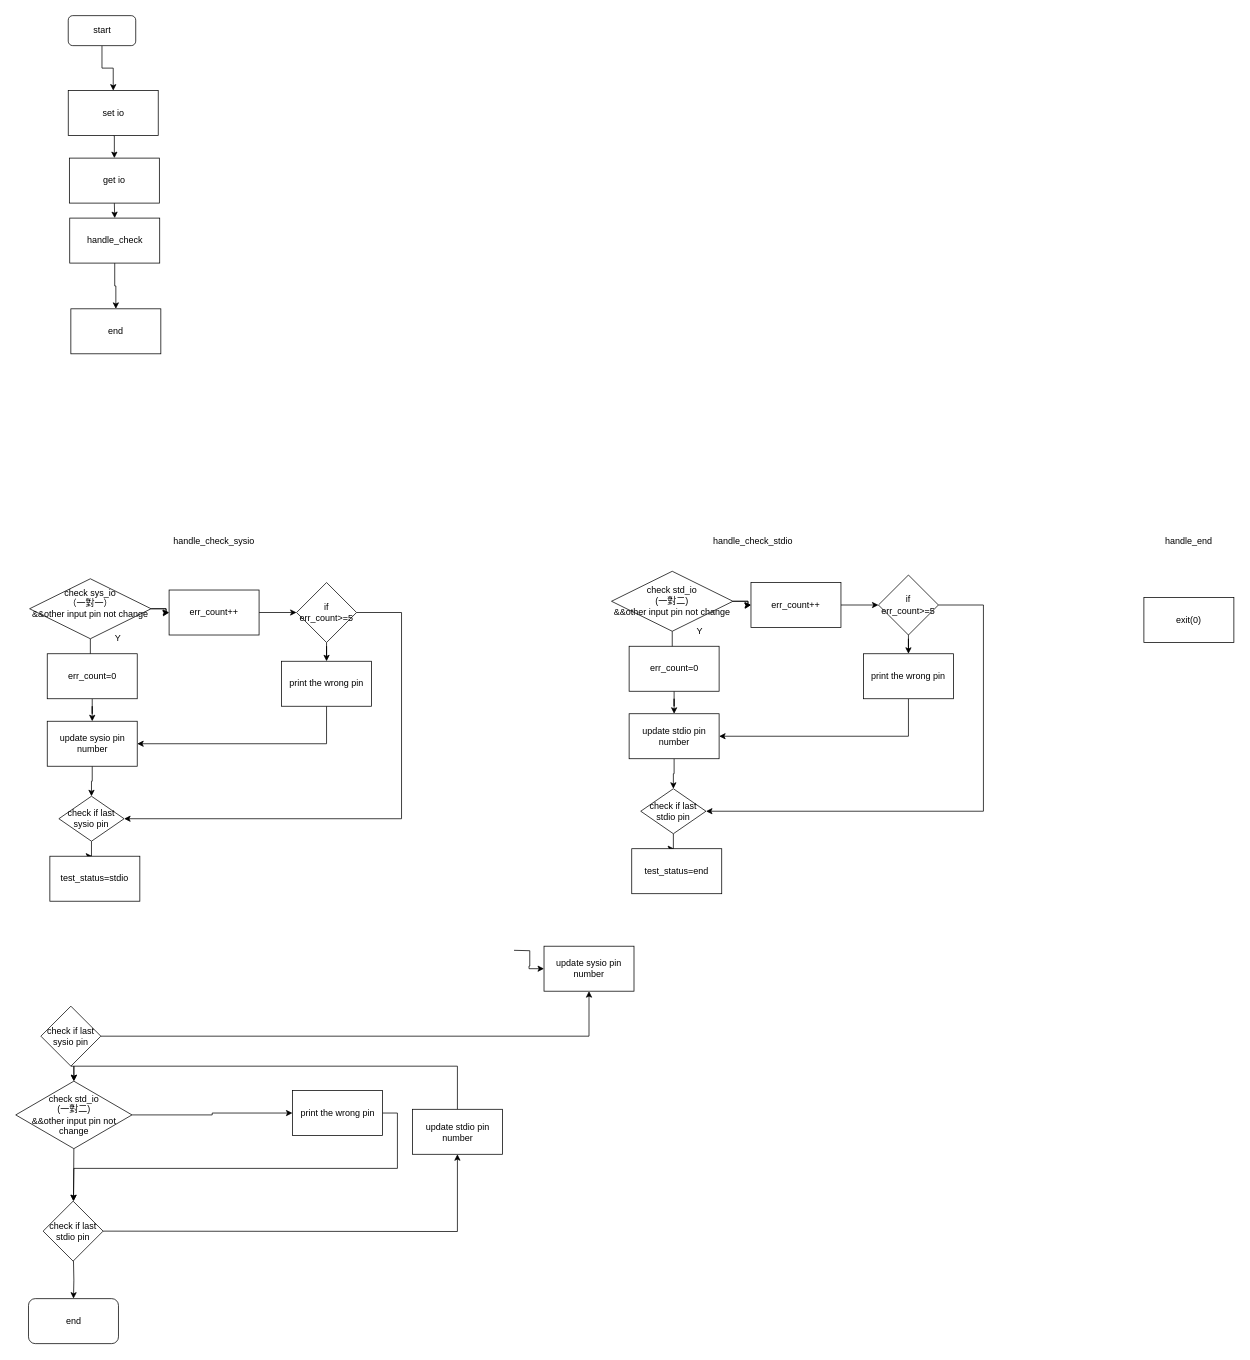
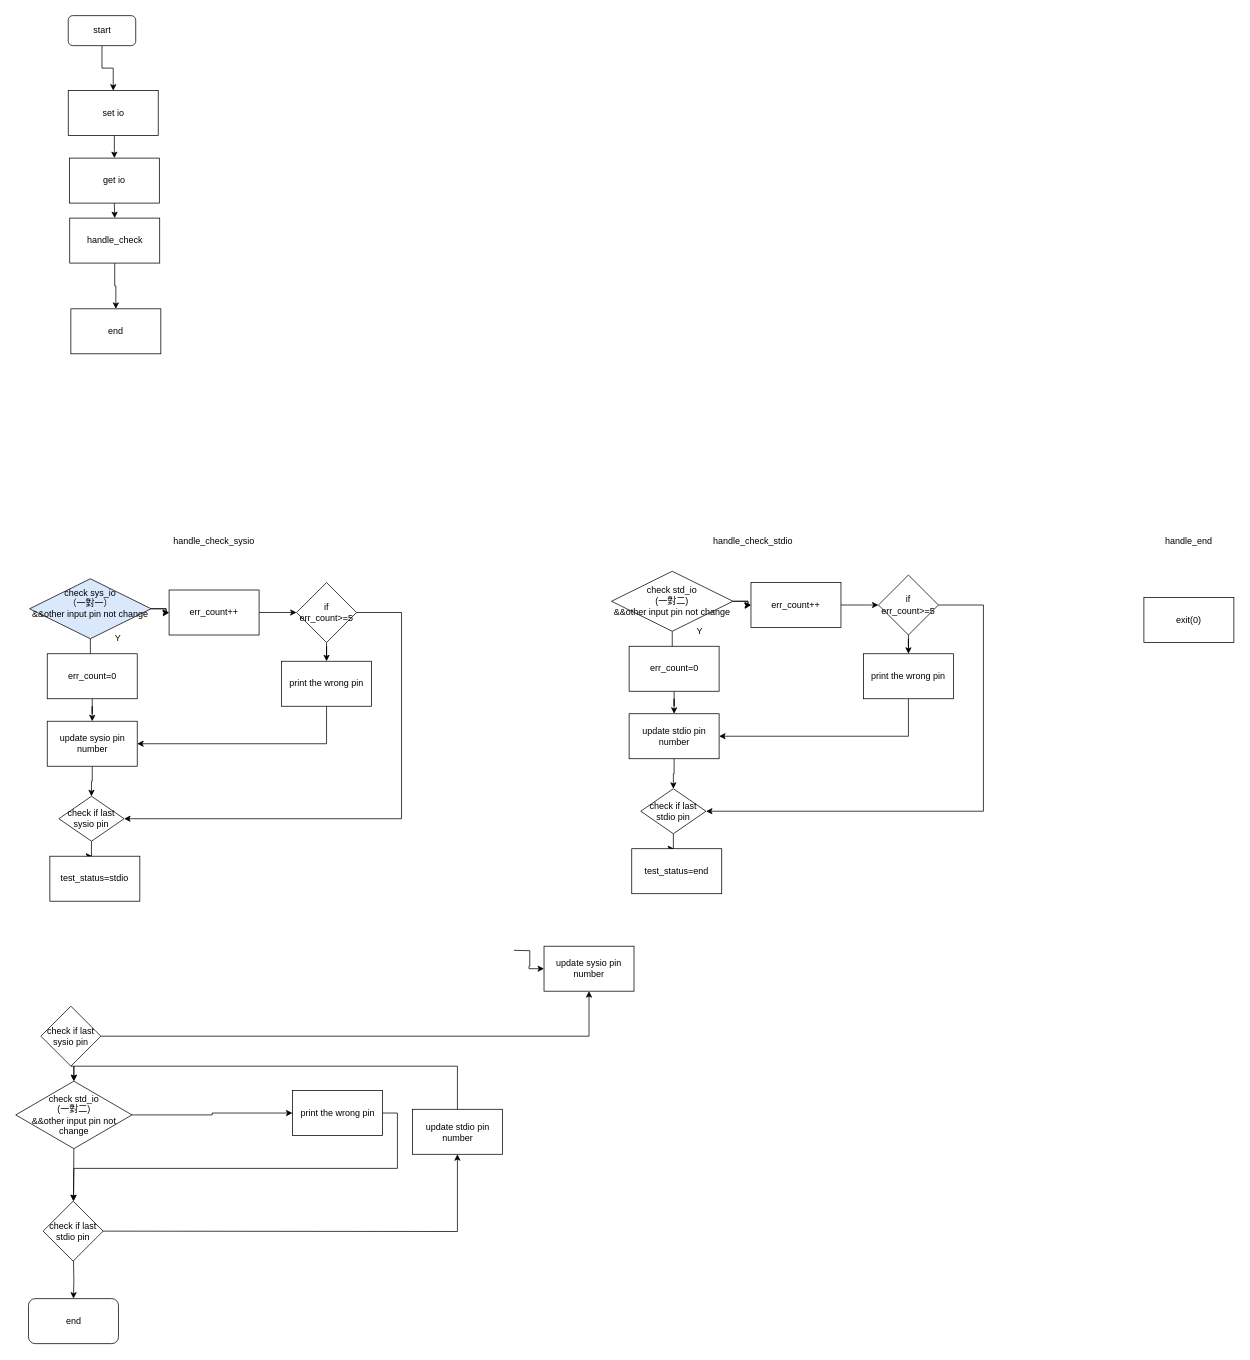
- <mxCell id="5" value="&lt;div&gt;check sys_io&lt;/div&gt;&lt;div&gt;（一對一）&lt;/div&gt;&lt;div&gt;&amp;amp;&amp;amp;other input pin not change&lt;br&gt;&lt;/div&gt;&lt;div&gt;&lt;br&gt;&lt;/div&gt;" style="rhombus;whiteSpace=wrap;html=1;" vertex="1" parent="1"><mxGeometry x="39" y="771" width="162" height="80" as="geometry" /></mxCell>
+ <mxCell id="5" value="&lt;div&gt;check sys_io&lt;/div&gt;&lt;div&gt;（一對一）&lt;/div&gt;&lt;div&gt;&amp;amp;&amp;amp;other input pin not change&lt;br&gt;&lt;/div&gt;&lt;div&gt;&lt;br&gt;&lt;/div&gt;" style="rhombus;whiteSpace=wrap;html=1;fillColor=#dae8fc;" vertex="1" parent="1"><mxGeometry x="39" y="771" width="162" height="80" as="geometry" /></mxCell>
